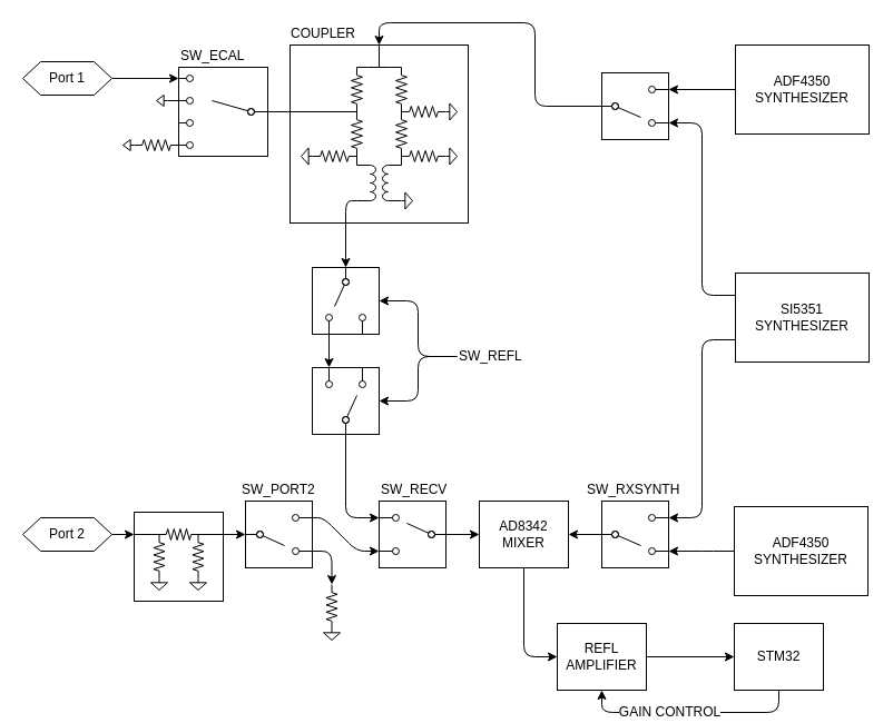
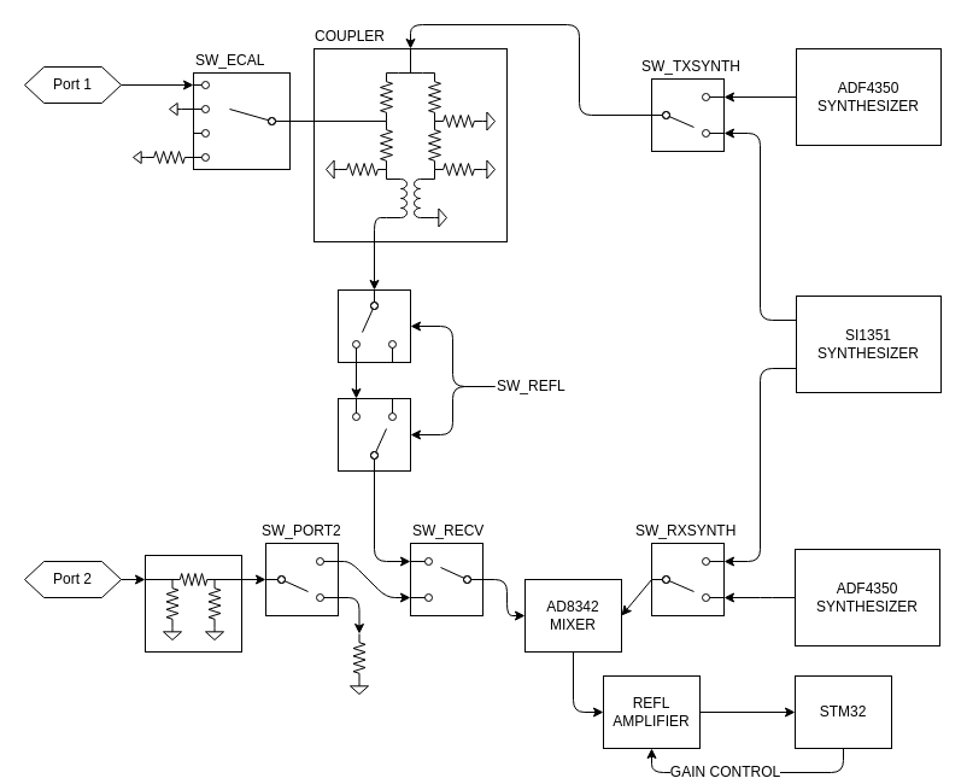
+ <mxCell id="114" value="SW_TXSYNTH" style="text;html=1;strokeColor=none;fillColor=none;align=left;verticalAlign=middle;whiteSpace=wrap;rounded=0;" vertex="1" parent="1"><mxGeometry x="530" y="45" width="90" height="20" as="geometry" /></mxCell>
- <mxCell id="6" value="SI5351&lt;br&gt;SYNTHESIZER" style="rounded=0;whiteSpace=wrap;html=1;" vertex="1" parent="1"><mxGeometry x="660" y="245" width="120" height="80" as="geometry" /></mxCell>
+ <mxCell id="6" value="SI1351&lt;br&gt;SYNTHESIZER" style="rounded=0;whiteSpace=wrap;html=1;" vertex="1" parent="1"><mxGeometry x="660" y="245" width="120" height="80" as="geometry" /></mxCell>
- <mxCell id="10" value="AD8342&lt;br&gt;MIXER" style="rounded=0;whiteSpace=wrap;html=1;" vertex="1" parent="1"><mxGeometry x="430" y="450" width="80" height="60" as="geometry" /></mxCell>
+ <mxCell id="10" value="AD8342&lt;br&gt;MIXER" style="rounded=0;whiteSpace=wrap;html=1;" vertex="1" parent="1"><mxGeometry x="435" y="480" width="80" height="60" as="geometry" /></mxCell>
